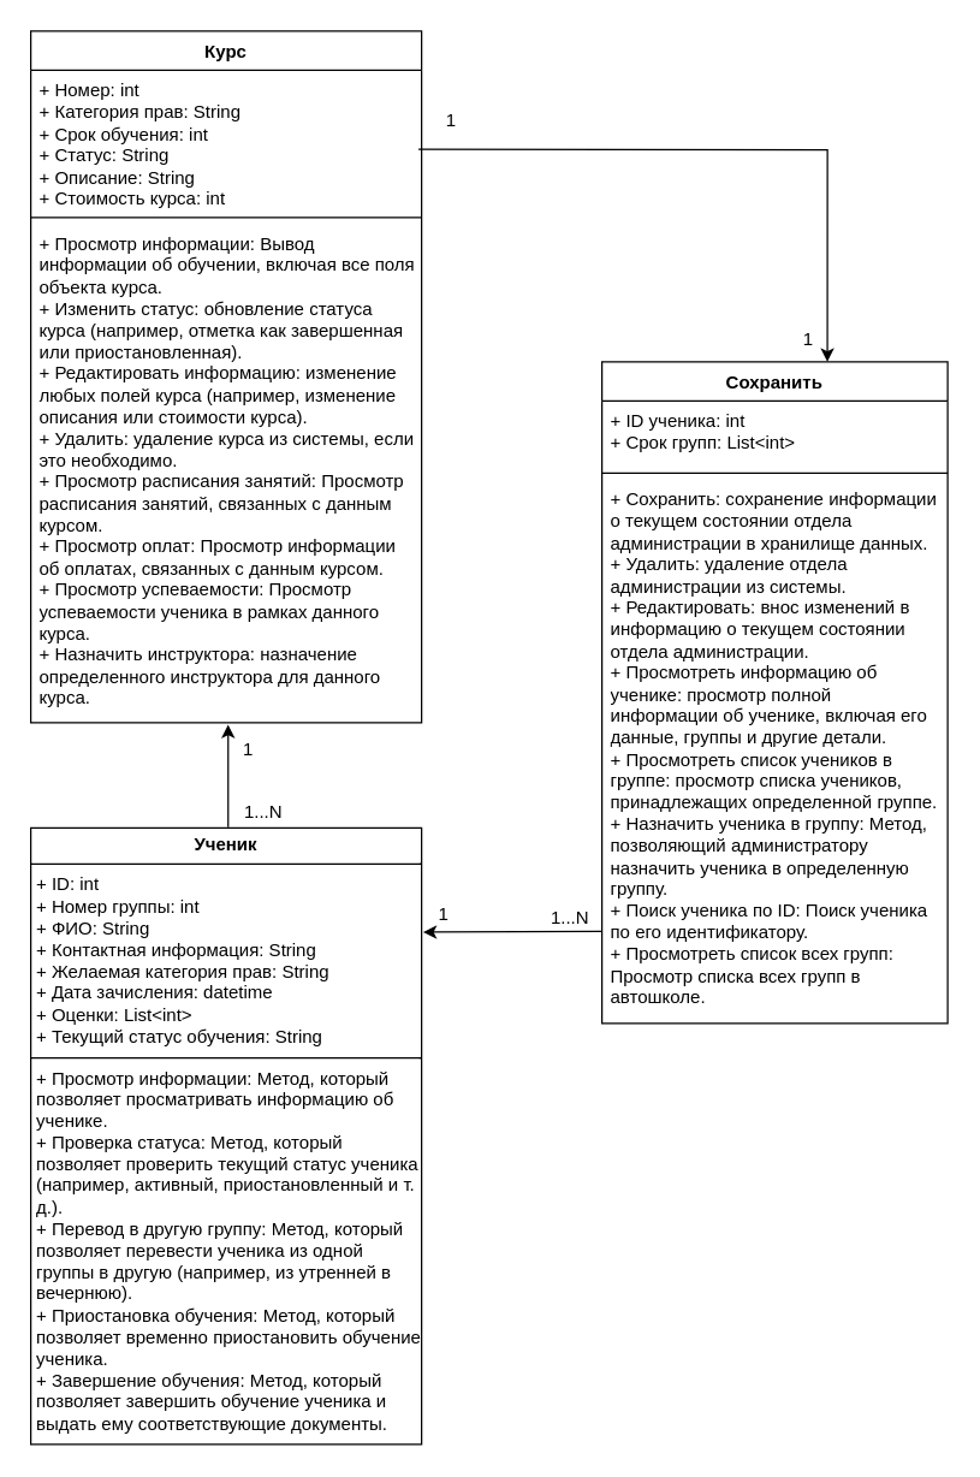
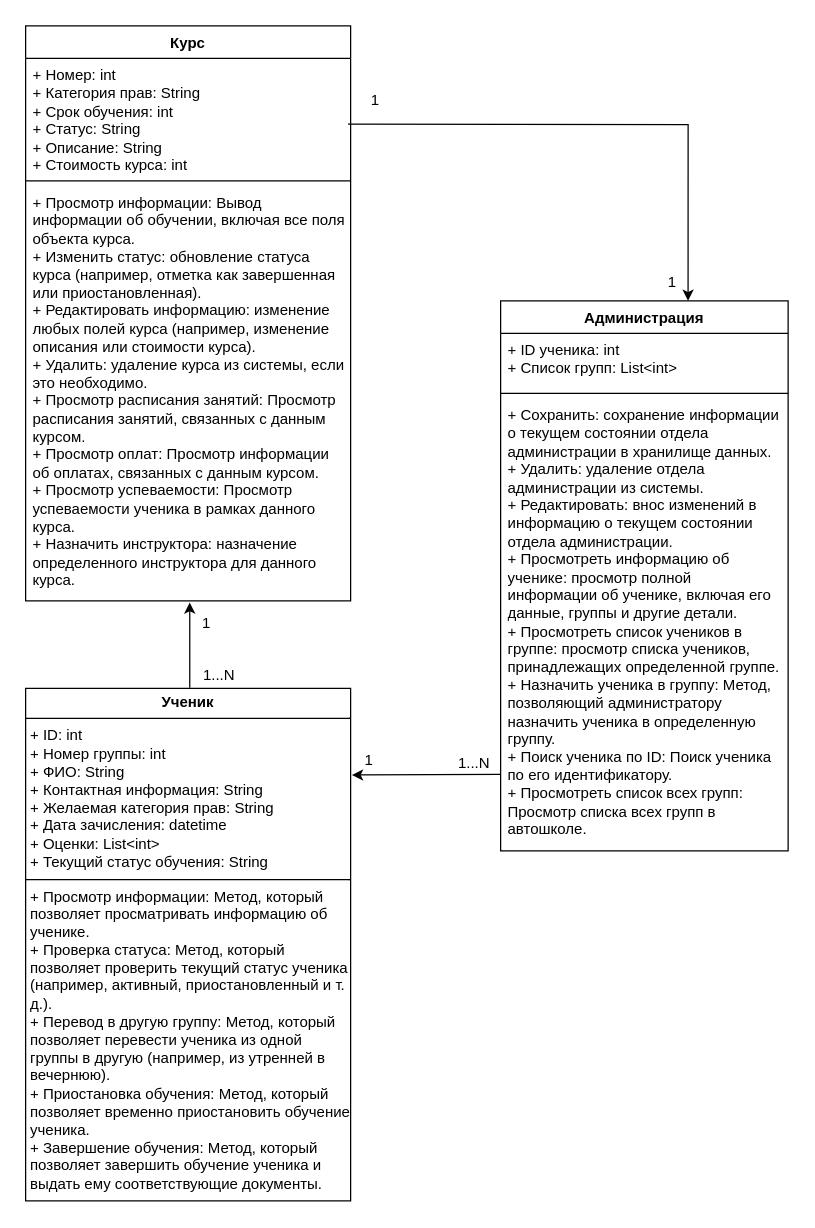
- <mxCell id="7" value="Сохранить" style="swimlane;fontStyle=1;align=center;verticalAlign=top;childLayout=stackLayout;horizontal=1;startSize=26;horizontalStack=0;resizeParent=1;resizeParentMax=0;resizeLast=0;collapsible=1;marginBottom=0;whiteSpace=wrap;html=1;" vertex="1" parent="1"><mxGeometry x="400" y="240" width="230" height="440" as="geometry" /></mxCell>
+ <mxCell id="7" value="Администрация" style="swimlane;fontStyle=1;align=center;verticalAlign=top;childLayout=stackLayout;horizontal=1;startSize=26;horizontalStack=0;resizeParent=1;resizeParentMax=0;resizeLast=0;collapsible=1;marginBottom=0;whiteSpace=wrap;html=1;" vertex="1" parent="1"><mxGeometry x="400" y="240" width="230" height="440" as="geometry" /></mxCell>
- <mxCell id="8" value="+ ID ученика: int&lt;div&gt;+ Срок групп: List&amp;lt;int&amp;gt;&lt;/div&gt;" style="text;strokeColor=none;fillColor=none;align=left;verticalAlign=top;spacingLeft=4;spacingRight=4;overflow=hidden;rotatable=0;points=[[0,0.5],[1,0.5]];portConstraint=eastwest;whiteSpace=wrap;html=1;" vertex="1" parent="7"><mxGeometry y="26" width="230" height="44" as="geometry" /></mxCell>
+ <mxCell id="8" value="+ ID ученика: int&lt;div&gt;+ Список групп: List&amp;lt;int&amp;gt;&lt;/div&gt;" style="text;strokeColor=none;fillColor=none;align=left;verticalAlign=top;spacingLeft=4;spacingRight=4;overflow=hidden;rotatable=0;points=[[0,0.5],[1,0.5]];portConstraint=eastwest;whiteSpace=wrap;html=1;" vertex="1" parent="7"><mxGeometry y="26" width="230" height="44" as="geometry" /></mxCell>
